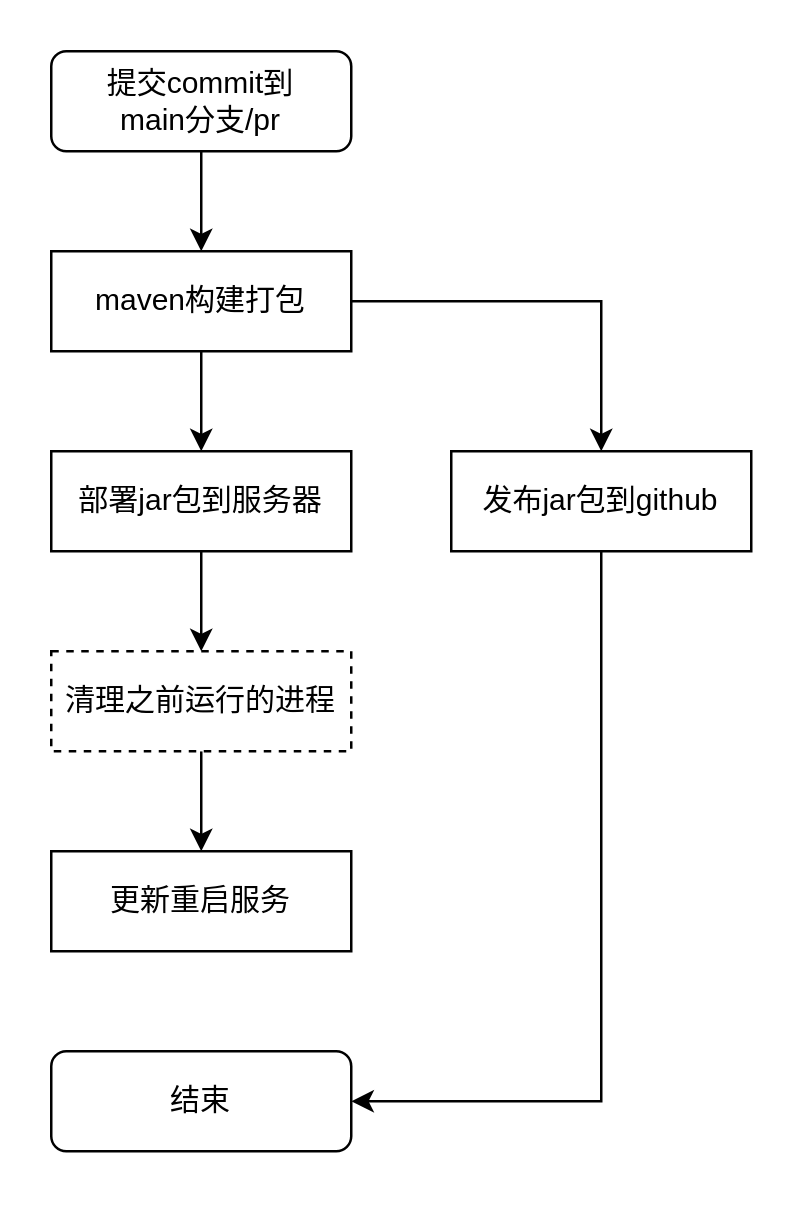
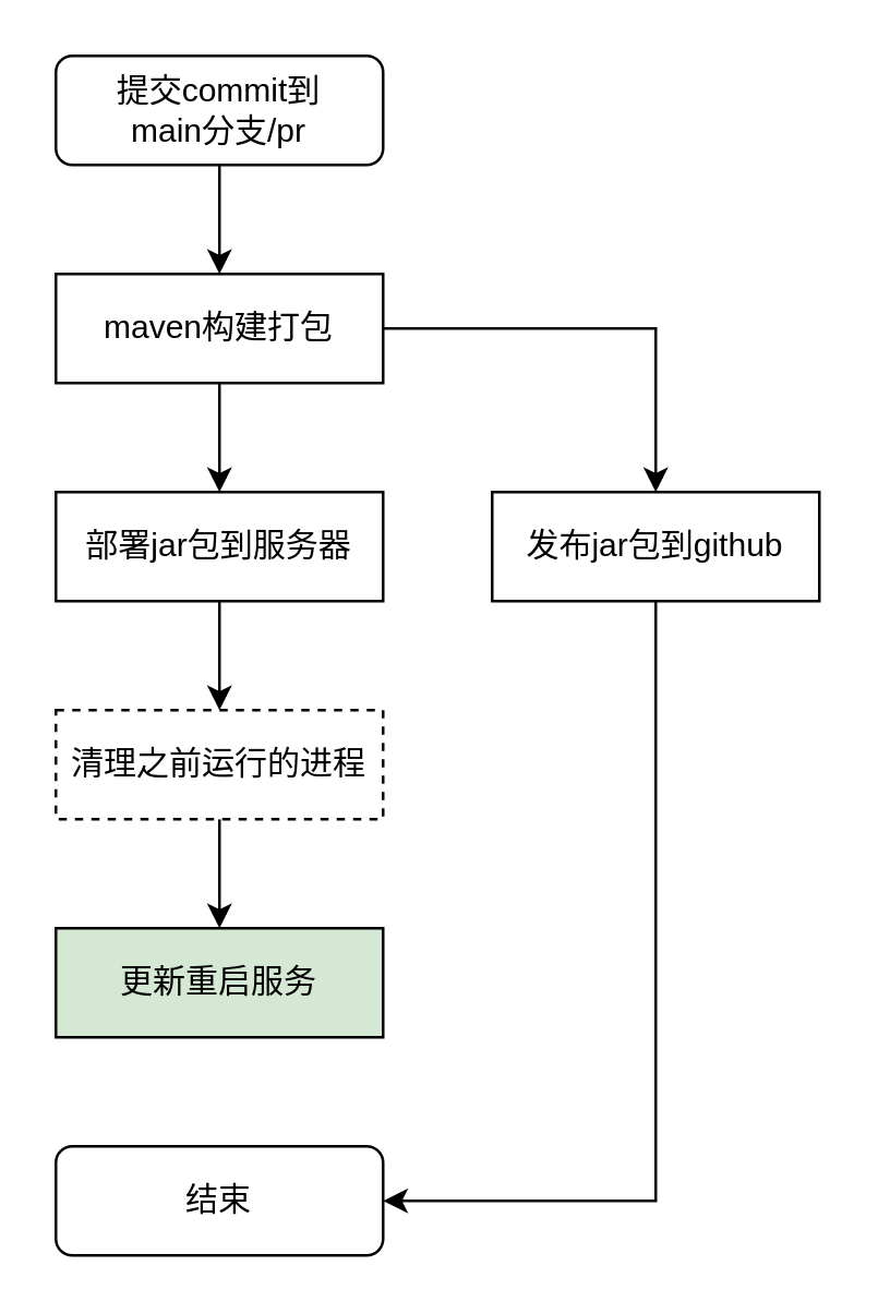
- <mxCell id="11" value="更新重启服务" style="rounded=0;whiteSpace=wrap;html=1;" vertex="1" parent="1"><mxGeometry x="20" y="340" width="120" height="40" as="geometry" /></mxCell>
+ <mxCell id="11" value="更新重启服务" style="rounded=0;whiteSpace=wrap;html=1;fillColor=#d5e8d4;" vertex="1" parent="1"><mxGeometry x="20" y="340" width="120" height="40" as="geometry" /></mxCell>
